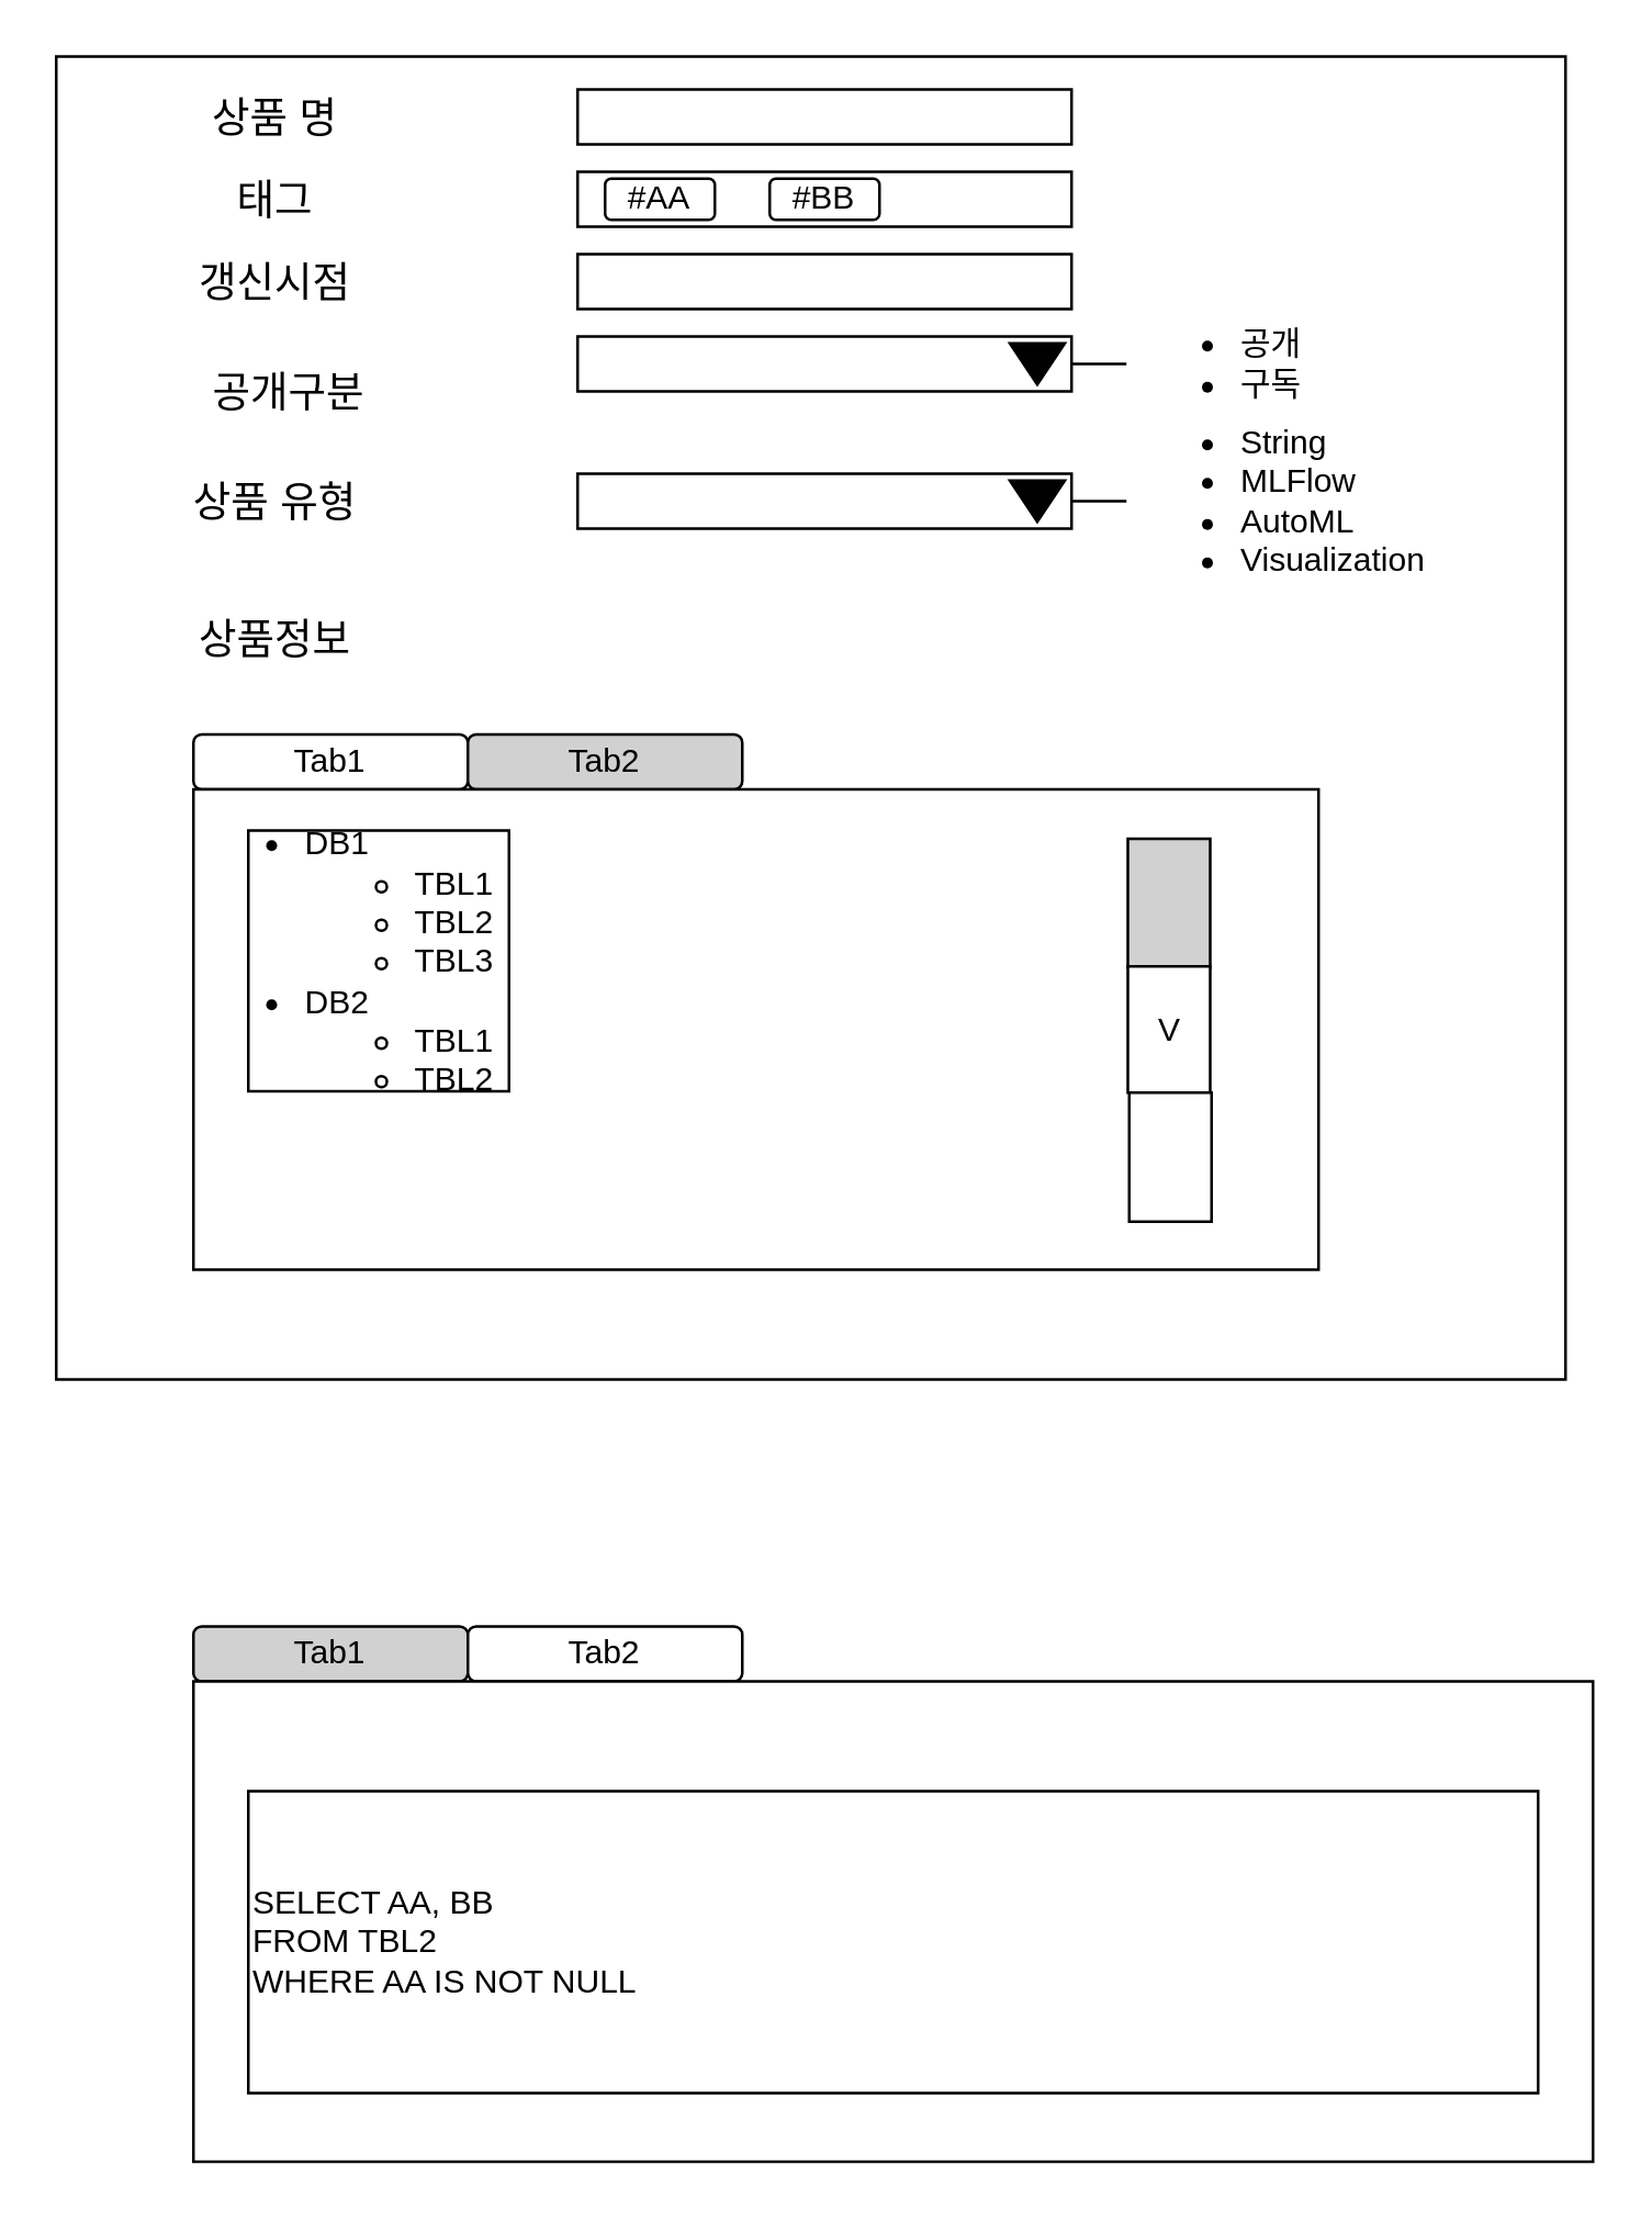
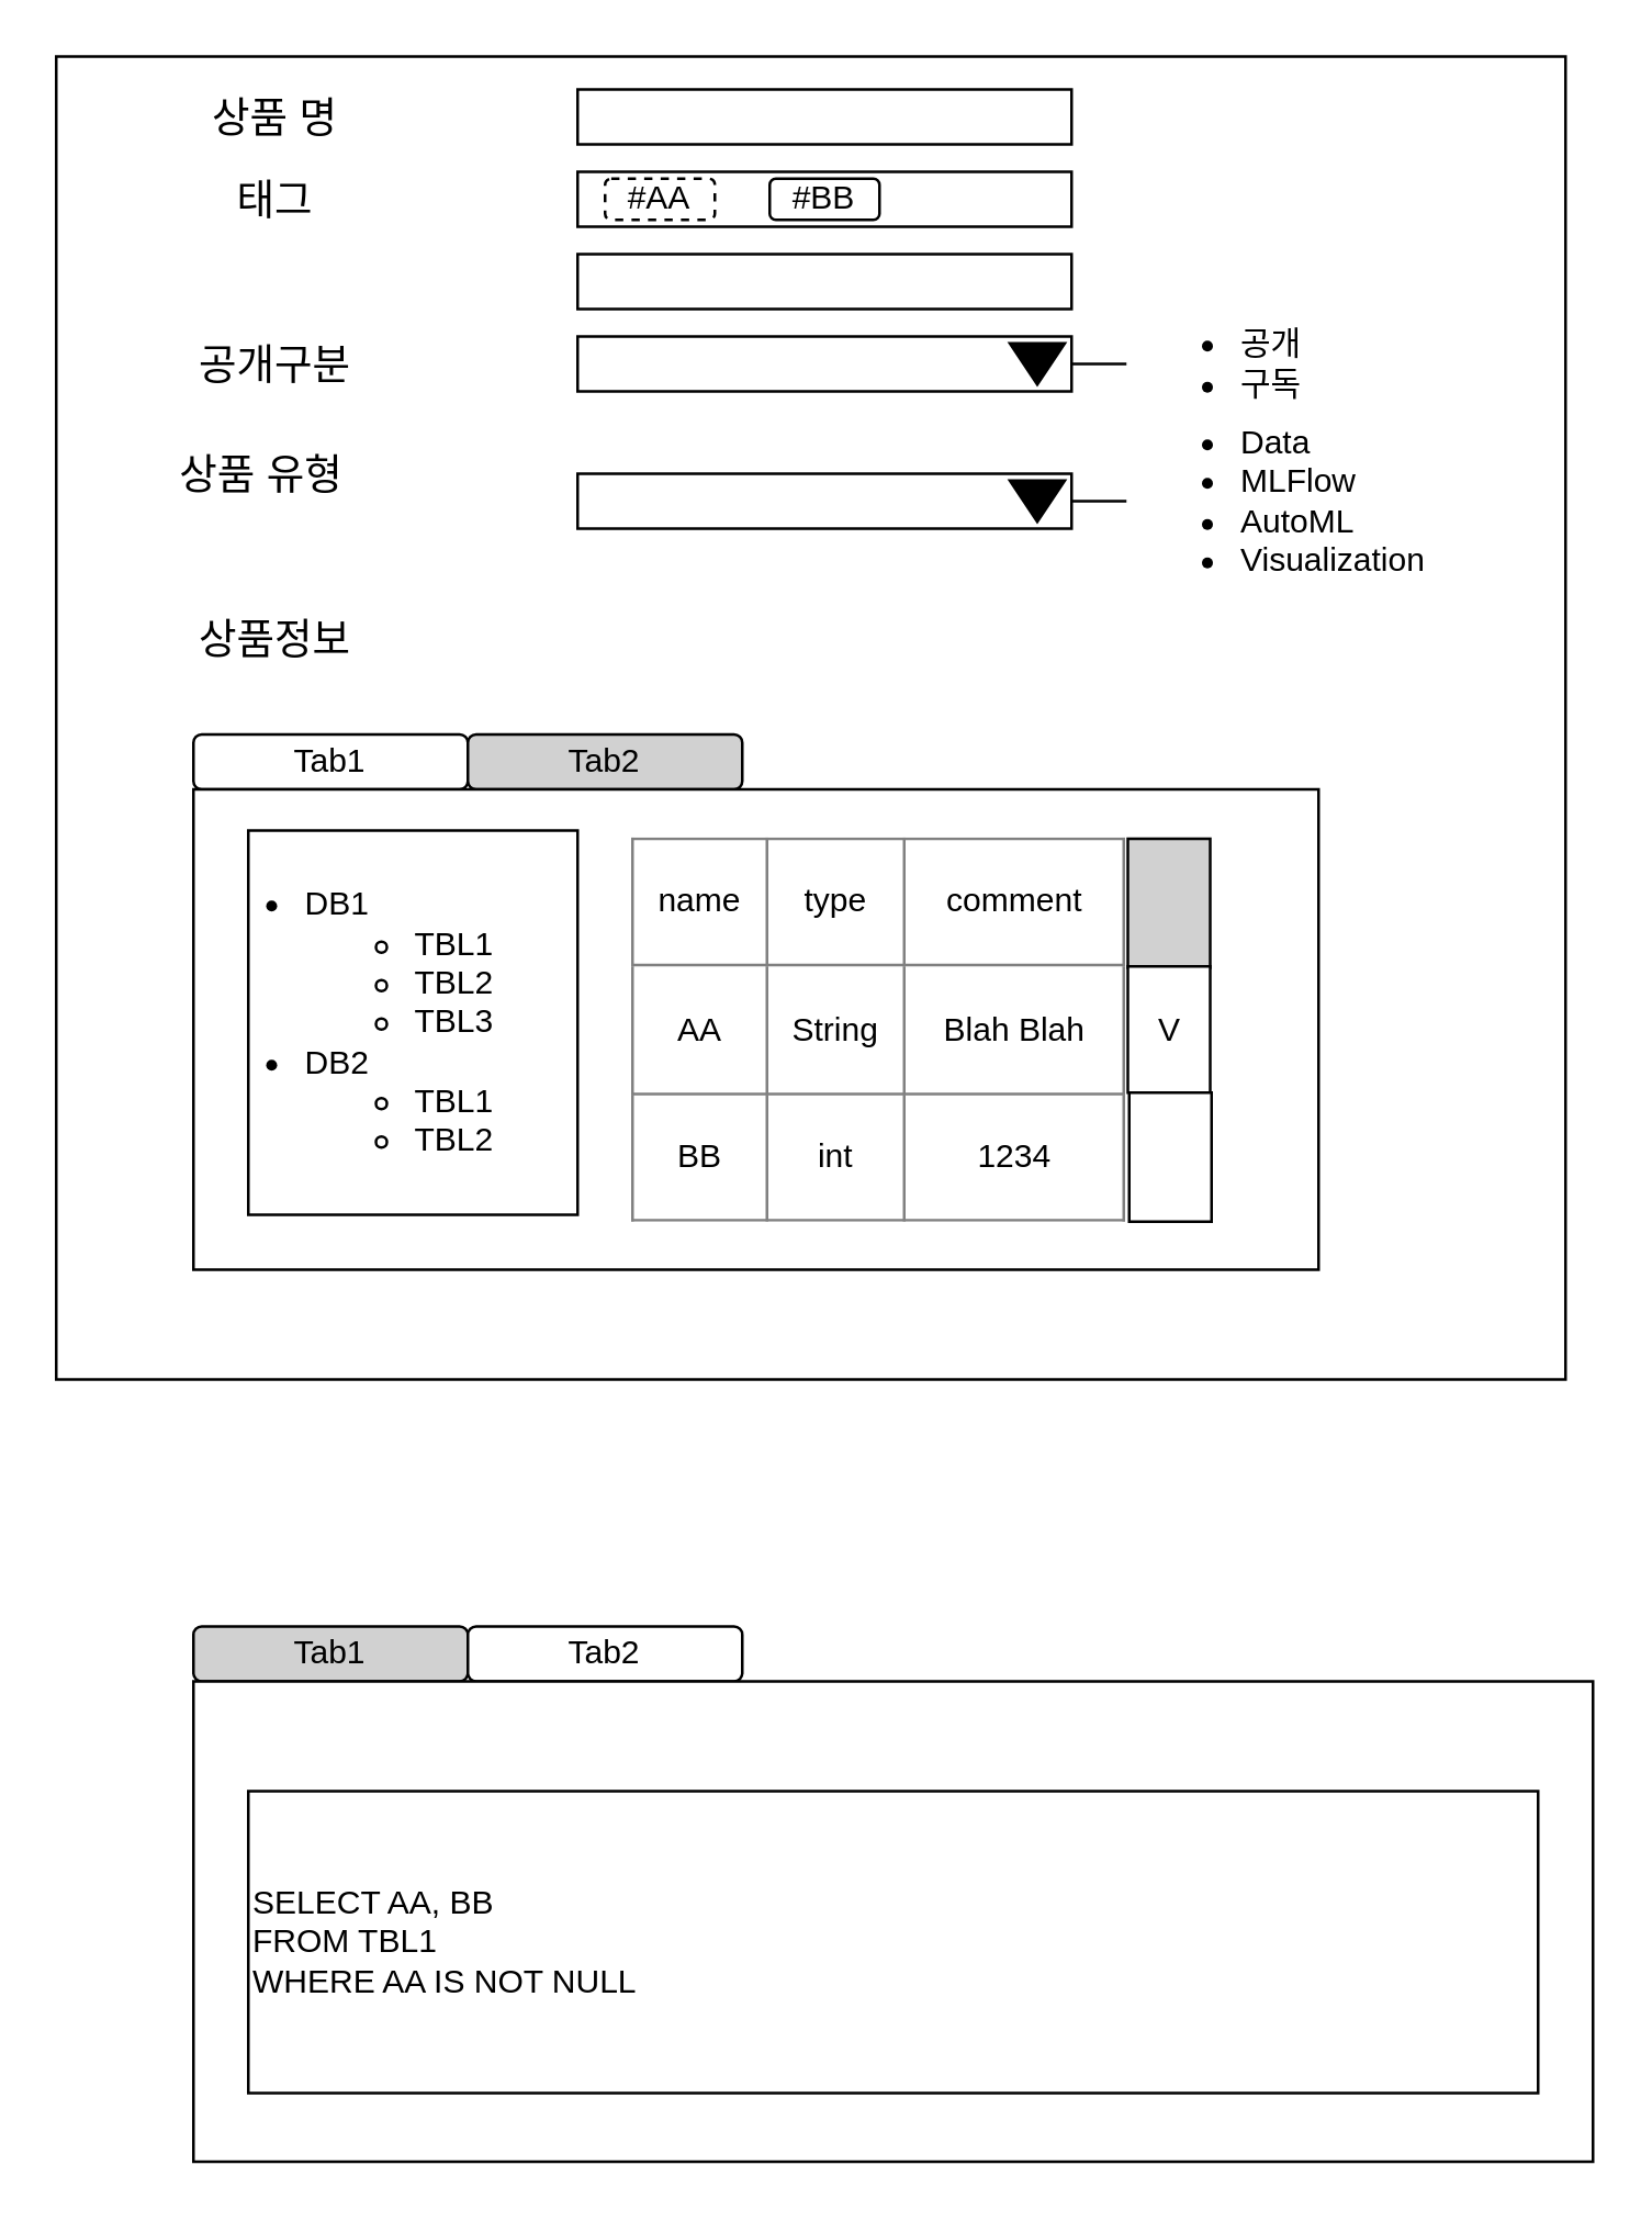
- <mxCell id="16" value="#AA" style="rounded=1;whiteSpace=wrap;html=1;fillColor=#FFFFFF;" vertex="1" parent="1"><mxGeometry x="220" y="64.5" width="40" height="15" as="geometry" /></mxCell>
+ <mxCell id="16" value="#AA" style="rounded=1;whiteSpace=wrap;html=1;fillColor=#FFFFFF;dashed=1;" vertex="1" parent="1"><mxGeometry x="220" y="64.5" width="40" height="15" as="geometry" /></mxCell>
- <mxCell id="6" value="&lt;span style=&quot;font-size: 15px&quot;&gt;갱신시점&lt;/span&gt;" style="text;html=1;strokeColor=none;fillColor=none;align=center;verticalAlign=middle;whiteSpace=wrap;rounded=0;" vertex="1" parent="1"><mxGeometry x="30" y="92" width="140" height="20" as="geometry" /></mxCell>
- <mxCell id="7" value="&lt;span style=&quot;font-size: 15px&quot;&gt;공개구분&lt;/span&gt;" style="text;html=1;strokeColor=none;fillColor=none;align=center;verticalAlign=middle;whiteSpace=wrap;rounded=0;" vertex="1" parent="1"><mxGeometry x="35" y="132" width="140" height="20" as="geometry" /></mxCell>
+ <mxCell id="7" value="&lt;span style=&quot;font-size: 15px&quot;&gt;공개구분&lt;/span&gt;" style="text;html=1;strokeColor=none;fillColor=none;align=center;verticalAlign=middle;whiteSpace=wrap;rounded=0;" vertex="1" parent="1"><mxGeometry x="30" y="122" width="140" height="20" as="geometry" /></mxCell>
- <mxCell id="4" value="&lt;span style=&quot;font-size: 15px&quot;&gt;상품 유형&lt;/span&gt;" style="text;html=1;strokeColor=none;fillColor=none;align=center;verticalAlign=middle;whiteSpace=wrap;rounded=0;" vertex="1" parent="1"><mxGeometry x="30" y="172" width="140" height="20" as="geometry" /></mxCell>
+ <mxCell id="4" value="&lt;span style=&quot;font-size: 15px&quot;&gt;상품 유형&lt;/span&gt;" style="text;html=1;strokeColor=none;fillColor=none;align=center;verticalAlign=middle;whiteSpace=wrap;rounded=0;" vertex="1" parent="1"><mxGeometry x="25" y="162" width="140" height="20" as="geometry" /></mxCell>
- <mxCell id="18" value="&lt;ul&gt;&lt;li&gt;String&lt;br&gt;&lt;/li&gt;&lt;li&gt;MLFlow&lt;/li&gt;&lt;li&gt;AutoML&lt;/li&gt;&lt;li&gt;Visualization&lt;/li&gt;&lt;/ul&gt;" style="text;html=1;strokeColor=none;fillColor=none;align=left;verticalAlign=middle;whiteSpace=wrap;rounded=0;" vertex="1" parent="1"><mxGeometry x="410" y="152" width="110" height="60" as="geometry" /></mxCell>
+ <mxCell id="18" value="&lt;ul&gt;&lt;li&gt;Data&lt;br&gt;&lt;/li&gt;&lt;li&gt;MLFlow&lt;/li&gt;&lt;li&gt;AutoML&lt;/li&gt;&lt;li&gt;Visualization&lt;/li&gt;&lt;/ul&gt;" style="text;html=1;strokeColor=none;fillColor=none;align=left;verticalAlign=middle;whiteSpace=wrap;rounded=0;" vertex="1" parent="1"><mxGeometry x="410" y="152" width="110" height="60" as="geometry" /></mxCell>
- <mxCell id="25" value="&lt;ul&gt;&lt;li&gt;DB1&lt;/li&gt;&lt;ul&gt;&lt;li&gt;TBL1&lt;/li&gt;&lt;li&gt;TBL2&lt;/li&gt;&lt;li&gt;TBL3&lt;/li&gt;&lt;/ul&gt;&lt;li&gt;DB2&lt;/li&gt;&lt;ul&gt;&lt;li&gt;TBL1&lt;/li&gt;&lt;li&gt;TBL2&lt;/li&gt;&lt;/ul&gt;&lt;/ul&gt;" style="rounded=0;whiteSpace=wrap;html=1;fillColor=#FFFFFF;align=left;spacingLeft=-21;" vertex="1" parent="1"><mxGeometry x="90" y="302" width="95" height="95" as="geometry" /></mxCell>
+ <mxCell id="25" value="&lt;ul&gt;&lt;li&gt;DB1&lt;/li&gt;&lt;ul&gt;&lt;li&gt;TBL1&lt;/li&gt;&lt;li&gt;TBL2&lt;/li&gt;&lt;li&gt;TBL3&lt;/li&gt;&lt;/ul&gt;&lt;li&gt;DB2&lt;/li&gt;&lt;ul&gt;&lt;li&gt;TBL1&lt;/li&gt;&lt;li&gt;TBL2&lt;/li&gt;&lt;/ul&gt;&lt;/ul&gt;" style="rounded=0;whiteSpace=wrap;html=1;fillColor=#FFFFFF;align=left;spacingLeft=-21;" vertex="1" parent="1"><mxGeometry x="90" y="302" width="120" height="140" as="geometry" /></mxCell>
+ <mxCell id="27" value="&lt;table border=&quot;1&quot; width=&quot;100%&quot; style=&quot;width: 100% ; height: 100% ; border-collapse: collapse&quot;&gt;&lt;tbody&gt;&lt;tr&gt;&lt;td align=&quot;center&quot;&gt;name&lt;/td&gt;&lt;td align=&quot;center&quot;&gt;type&lt;/td&gt;&lt;td align=&quot;center&quot;&gt;comment&lt;/td&gt;&lt;/tr&gt;&lt;tr&gt;&lt;td align=&quot;center&quot;&gt;AA&lt;/td&gt;&lt;td align=&quot;center&quot;&gt;String&lt;/td&gt;&lt;td align=&quot;center&quot;&gt;Blah Blah&lt;/td&gt;&lt;/tr&gt;&lt;tr&gt;&lt;td align=&quot;center&quot;&gt;BB&lt;/td&gt;&lt;td align=&quot;center&quot;&gt;int&lt;/td&gt;&lt;td align=&quot;center&quot;&gt;1234&lt;/td&gt;&lt;/tr&gt;&lt;/tbody&gt;&lt;/table&gt;" style="text;html=1;strokeColor=none;fillColor=none;overflow=fill;" vertex="1" parent="26"><mxGeometry width="180" height="140" as="geometry" /></mxCell>
- <mxCell id="34" value="SELECT AA, BB &lt;br&gt;FROM TBL2&lt;br&gt;WHERE AA IS NOT NULL" style="rounded=0;whiteSpace=wrap;html=1;fillColor=#FFFFFF;align=left;" vertex="1" parent="1"><mxGeometry x="90" y="652" width="470" height="110" as="geometry" /></mxCell>
+ <mxCell id="34" value="SELECT AA, BB &lt;br&gt;FROM TBL1&lt;br&gt;WHERE AA IS NOT NULL" style="rounded=0;whiteSpace=wrap;html=1;fillColor=#FFFFFF;align=left;" vertex="1" parent="1"><mxGeometry x="90" y="652" width="470" height="110" as="geometry" /></mxCell>
